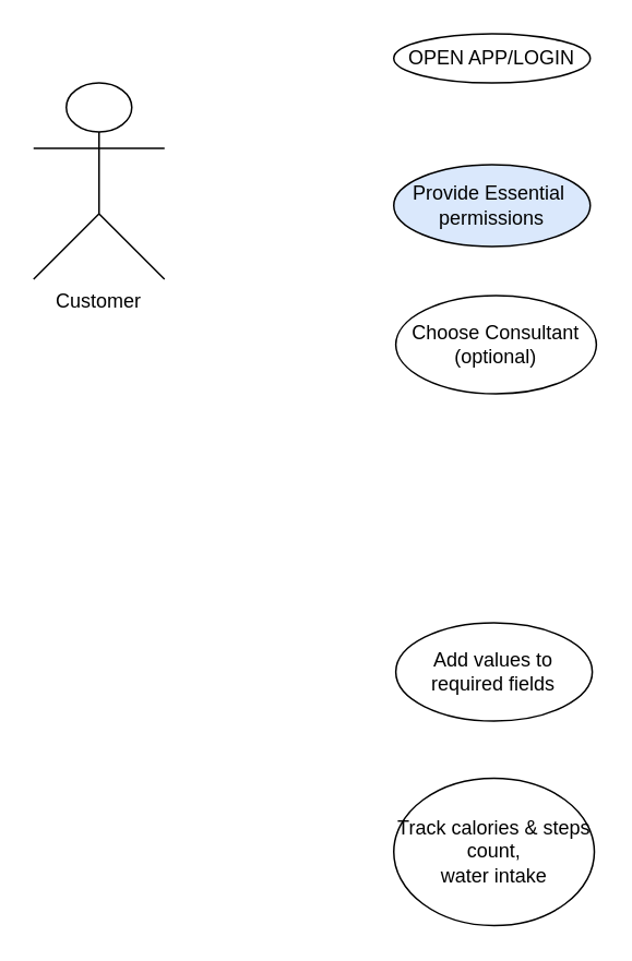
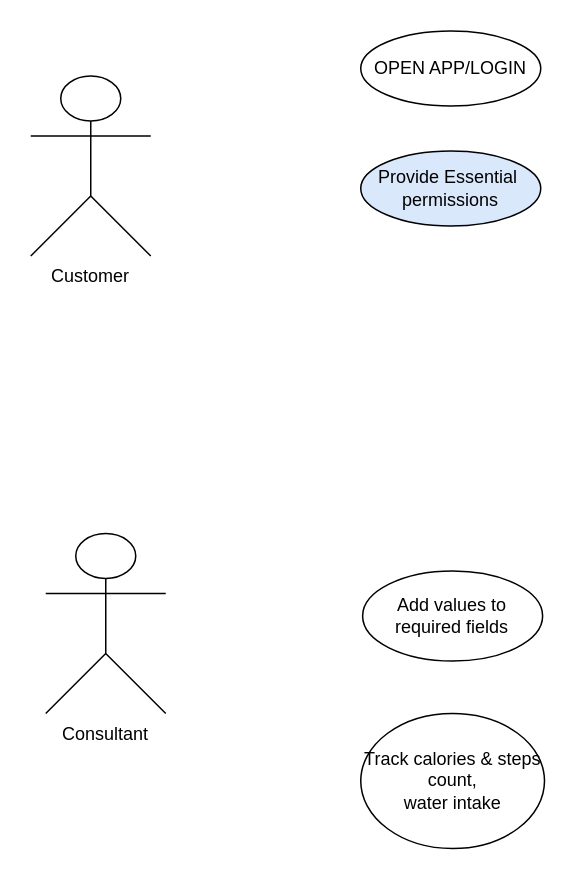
- <mxCell id="3" value="OPEN APP/LOGIN" style="ellipse;whiteSpace=wrap;html=1;labelBackgroundColor=none;" vertex="1" parent="1"><mxGeometry x="240" y="20" width="120" height="30" as="geometry" /></mxCell>
+ <mxCell id="3" value="OPEN APP/LOGIN" style="ellipse;whiteSpace=wrap;html=1;labelBackgroundColor=none;" vertex="1" parent="1"><mxGeometry x="240" y="20" width="120" height="50" as="geometry" /></mxCell>
- <mxCell id="7" value="Choose Consultant&lt;br&gt;(optional)" style="ellipse;whiteSpace=wrap;html=1;labelBackgroundColor=none;" vertex="1" parent="1"><mxGeometry x="241.25" y="180" width="122.5" height="60" as="geometry" /></mxCell>
+ <mxCell id="8" value="Consultant" style="shape=umlActor;verticalLabelPosition=bottom;verticalAlign=top;outlineConnect=0;labelBackgroundColor=none;" vertex="1" parent="1"><mxGeometry x="30" y="355" width="80" height="120" as="geometry" /></mxCell>
